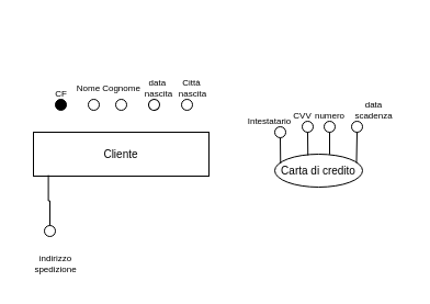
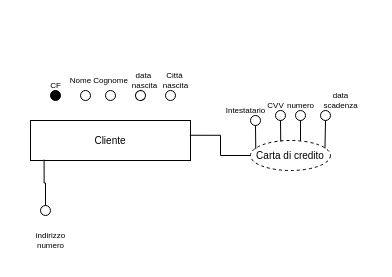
+ <mxCell id="25" style="edgeStyle=orthogonalEdgeStyle;rounded=0;orthogonalLoop=1;jettySize=auto;html=1;exitX=0;exitY=0.5;exitDx=0;exitDy=0;entryX=0.996;entryY=0.369;entryDx=0;entryDy=0;entryPerimeter=0;endArrow=none;startFill=0;" parent="1" source="14" target="2" edge="1"><mxGeometry relative="1" as="geometry" /></mxCell>
- <mxCell id="14" value="&lt;font style=&quot;font-size: 10px;&quot;&gt;Carta di credito&lt;/font&gt;" style="ellipse;whiteSpace=wrap;html=1;align=center;" parent="1" vertex="1"><mxGeometry x="250" y="140" width="80" height="30" as="geometry" /></mxCell>
+ <mxCell id="14" value="&lt;font style=&quot;font-size: 10px;&quot;&gt;Carta di credito&lt;/font&gt;" style="ellipse;whiteSpace=wrap;html=1;align=center;dashed=1;" parent="1" vertex="1"><mxGeometry x="250" y="140" width="80" height="30" as="geometry" /></mxCell>
- <mxCell id="24" value="indirizzo&lt;div&gt;spedizione&lt;/div&gt;" style="text;html=1;align=center;verticalAlign=middle;resizable=0;points=[];autosize=1;strokeColor=none;fillColor=none;fontSize=8;" parent="1" vertex="1"><mxGeometry x="20" y="225" width="60" height="30" as="geometry" /></mxCell>
+ <mxCell id="24" value="indirizzo&lt;div&gt;numero&lt;/div&gt;" style="text;html=1;align=center;verticalAlign=middle;resizable=0;points=[];autosize=1;strokeColor=none;fillColor=none;fontSize=8;" parent="1" vertex="1"><mxGeometry x="20" y="225" width="60" height="30" as="geometry" /></mxCell>
